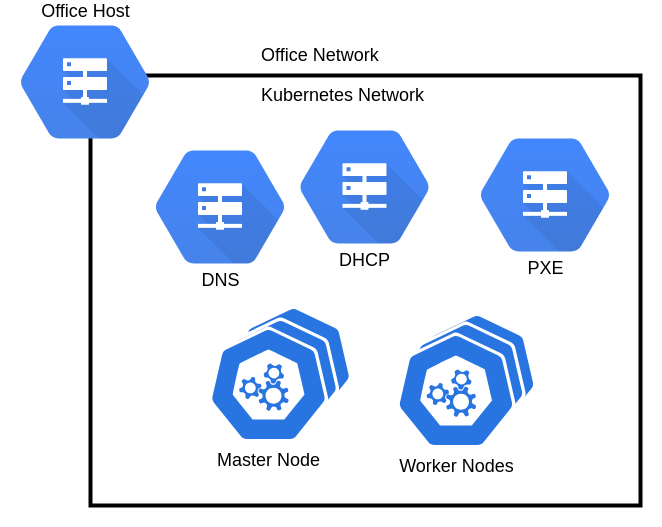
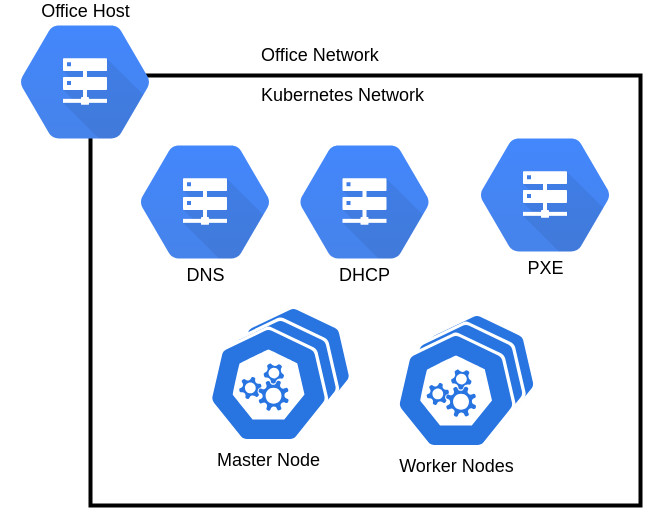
- <mxCell id="8" value="DHCP" style="shape=mxgraph.gcp.networking.cloud_dns;html=1;fillColor=#4387FD;gradientColor=#4683EA;strokeColor=none;verticalLabelPosition=bottom;verticalAlign=top;align=center;labelBackgroundColor=none;fontColor=#000000;fontSize=18;" parent="1" vertex="1"><mxGeometry x="299.5" y="125" width="129" height="113" as="geometry" /></mxCell>
+ <mxCell id="8" value="DHCP" style="shape=mxgraph.gcp.networking.cloud_dns;html=1;fillColor=#4387FD;gradientColor=#4683EA;strokeColor=none;verticalLabelPosition=bottom;verticalAlign=top;align=center;labelBackgroundColor=none;fontColor=#000000;fontSize=18;" parent="1" vertex="1"><mxGeometry x="299.5" y="140" width="129" height="113" as="geometry" /></mxCell>
- <mxCell id="7" value="DNS" style="shape=mxgraph.gcp.networking.cloud_dns;html=1;fillColor=#4387FD;gradientColor=#4683EA;strokeColor=none;verticalLabelPosition=bottom;verticalAlign=top;align=center;labelBackgroundColor=none;fontColor=#000000;fontSize=18;" parent="1" vertex="1"><mxGeometry x="155" y="145" width="129" height="113" as="geometry" /></mxCell>
+ <mxCell id="7" value="DNS" style="shape=mxgraph.gcp.networking.cloud_dns;html=1;fillColor=#4387FD;gradientColor=#4683EA;strokeColor=none;verticalLabelPosition=bottom;verticalAlign=top;align=center;labelBackgroundColor=none;fontColor=#000000;fontSize=18;" parent="1" vertex="1"><mxGeometry x="140" y="140" width="129" height="113" as="geometry" /></mxCell>
